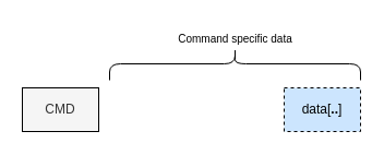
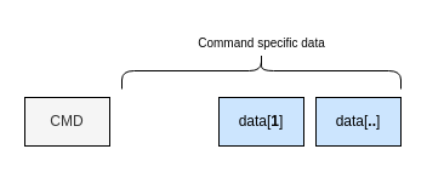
+ <mxCell id="3" value="data[&lt;b&gt;1&lt;/b&gt;]" style="rounded=0;whiteSpace=wrap;html=1;fillColor=#cce5fe;strokeColor=#000000;" vertex="1" parent="1"><mxGeometry x="180" y="80" width="70" height="40" as="geometry" /></mxCell>
- <mxCell id="4" value="data[&lt;b&gt;..&lt;/b&gt;]" style="rounded=0;whiteSpace=wrap;html=1;fillColor=#cce5fe;strokeColor=#000000;dashed=1;" vertex="1" parent="1"><mxGeometry x="260" y="80" width="70" height="40" as="geometry" /></mxCell>
+ <mxCell id="4" value="data[&lt;b&gt;..&lt;/b&gt;]" style="rounded=0;whiteSpace=wrap;html=1;fillColor=#cce5fe;strokeColor=#000000;" vertex="1" parent="1"><mxGeometry x="260" y="80" width="70" height="40" as="geometry" /></mxCell>
